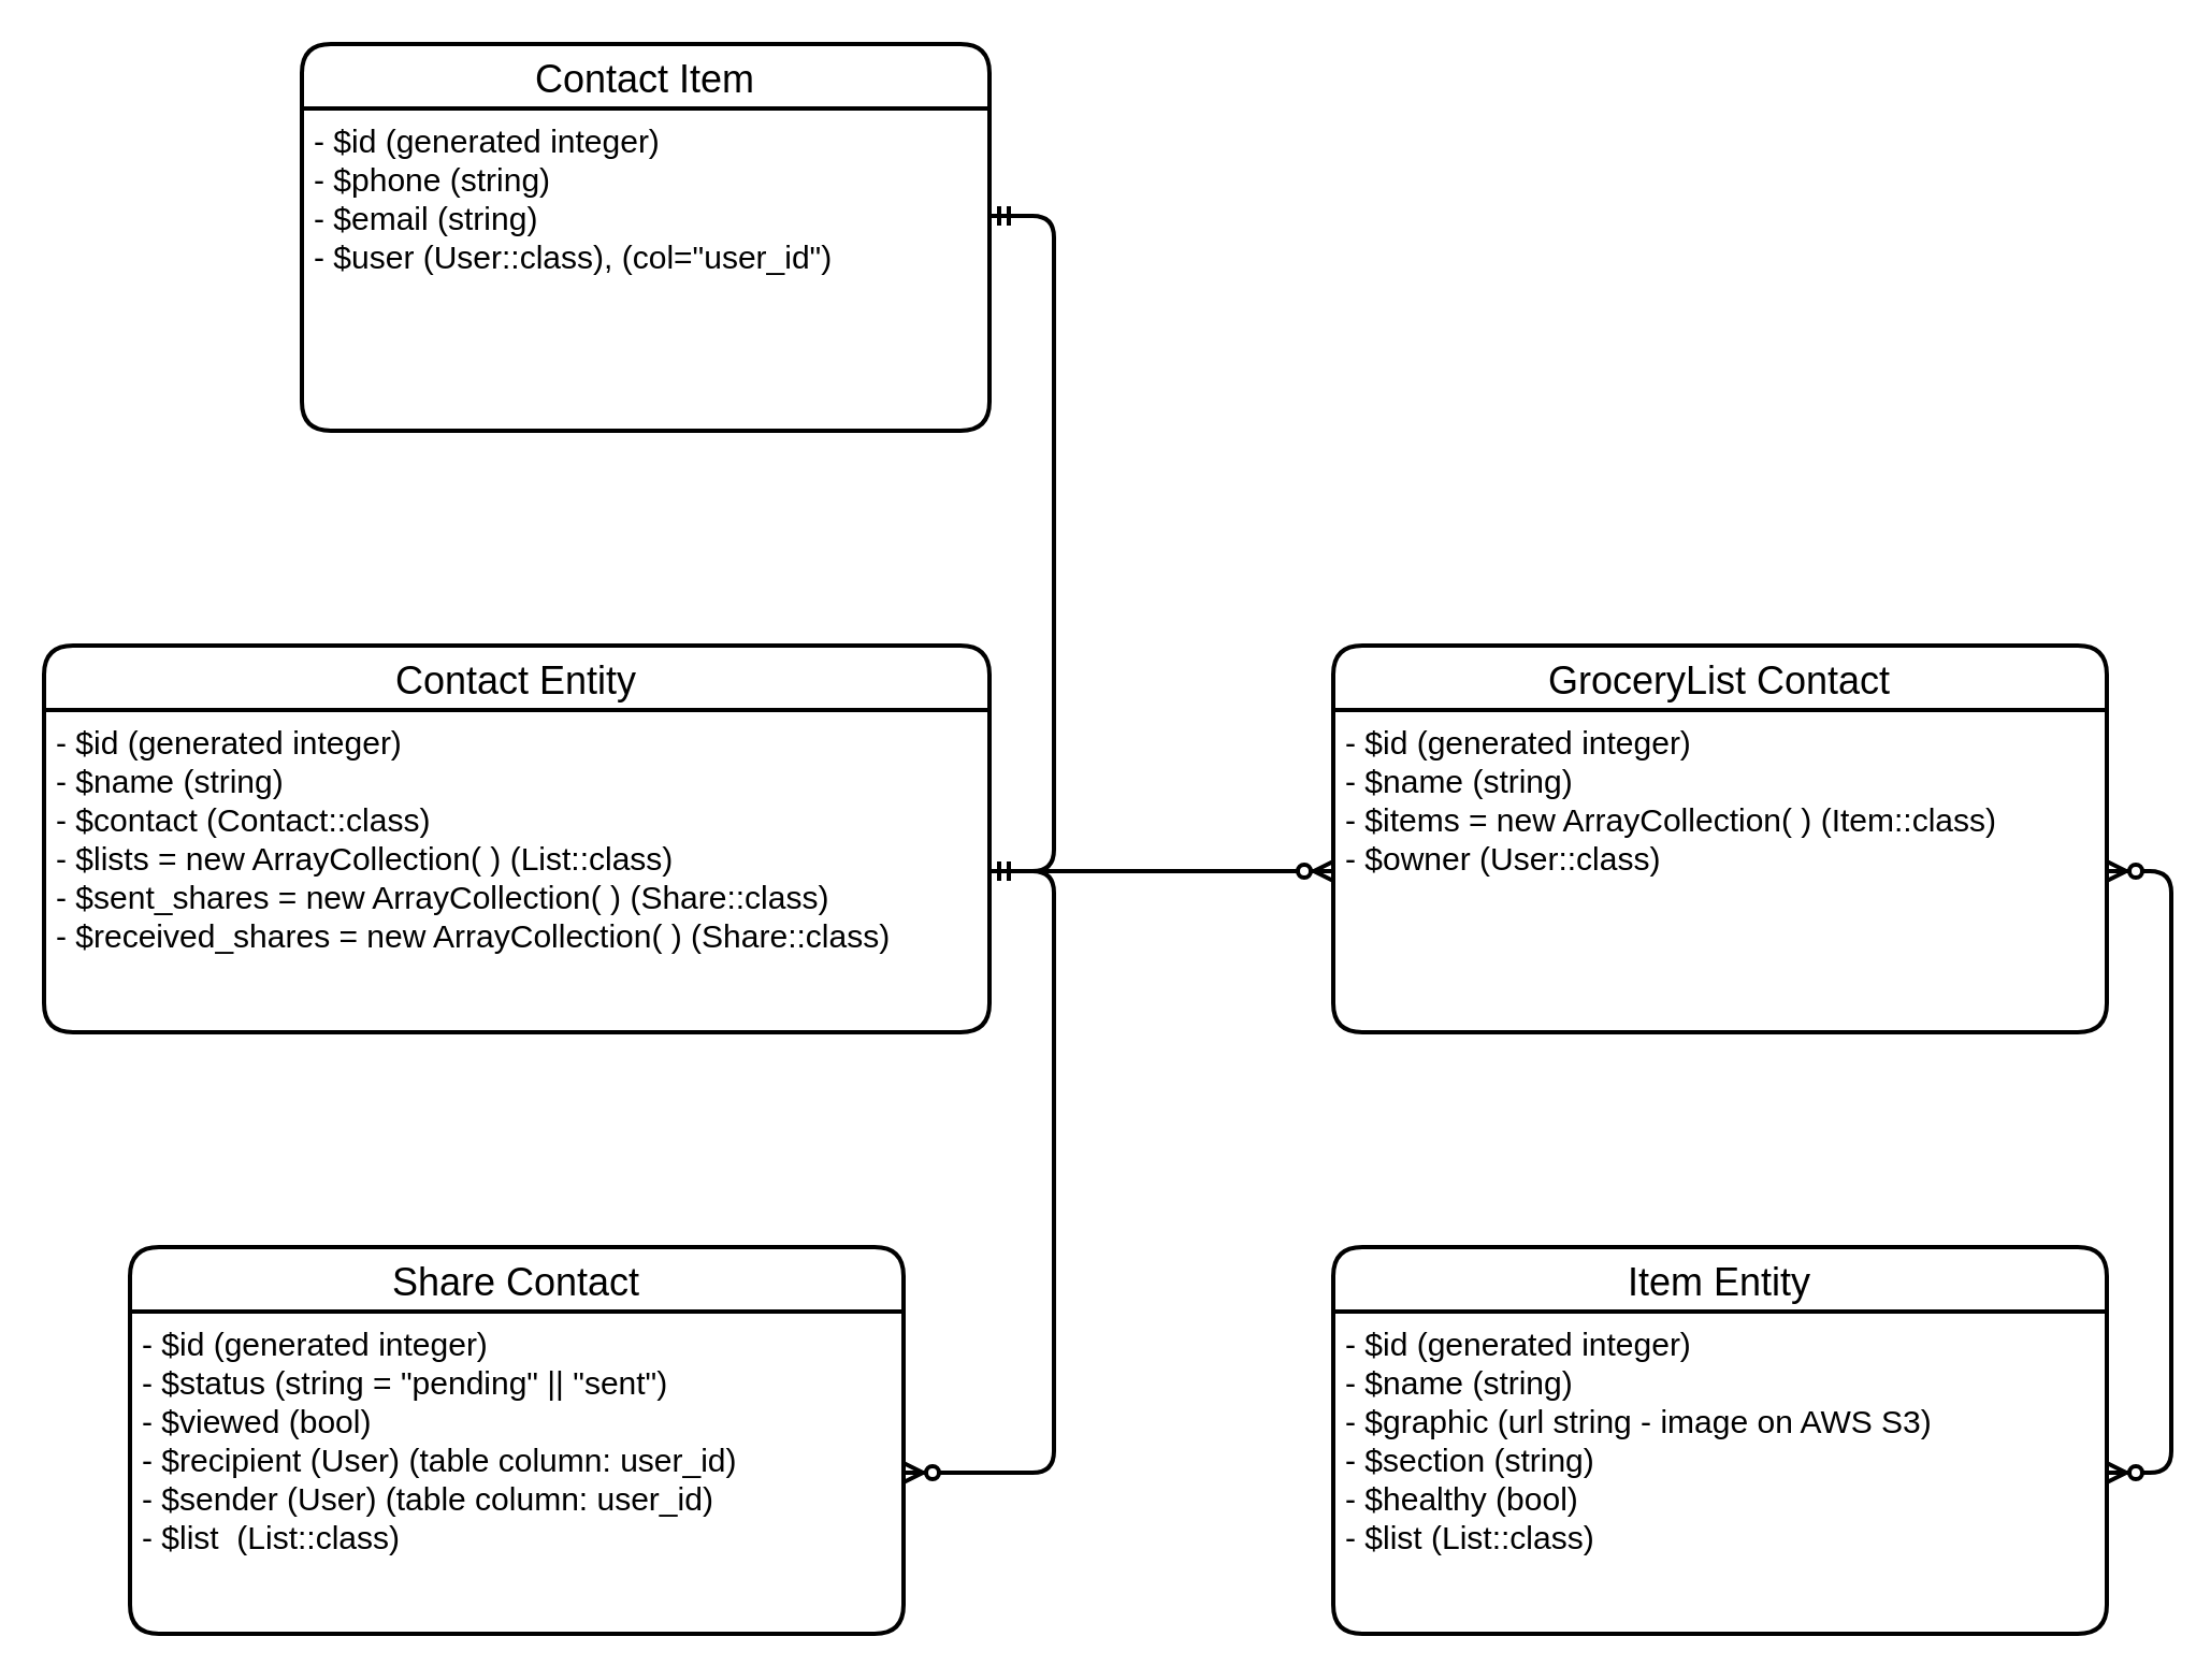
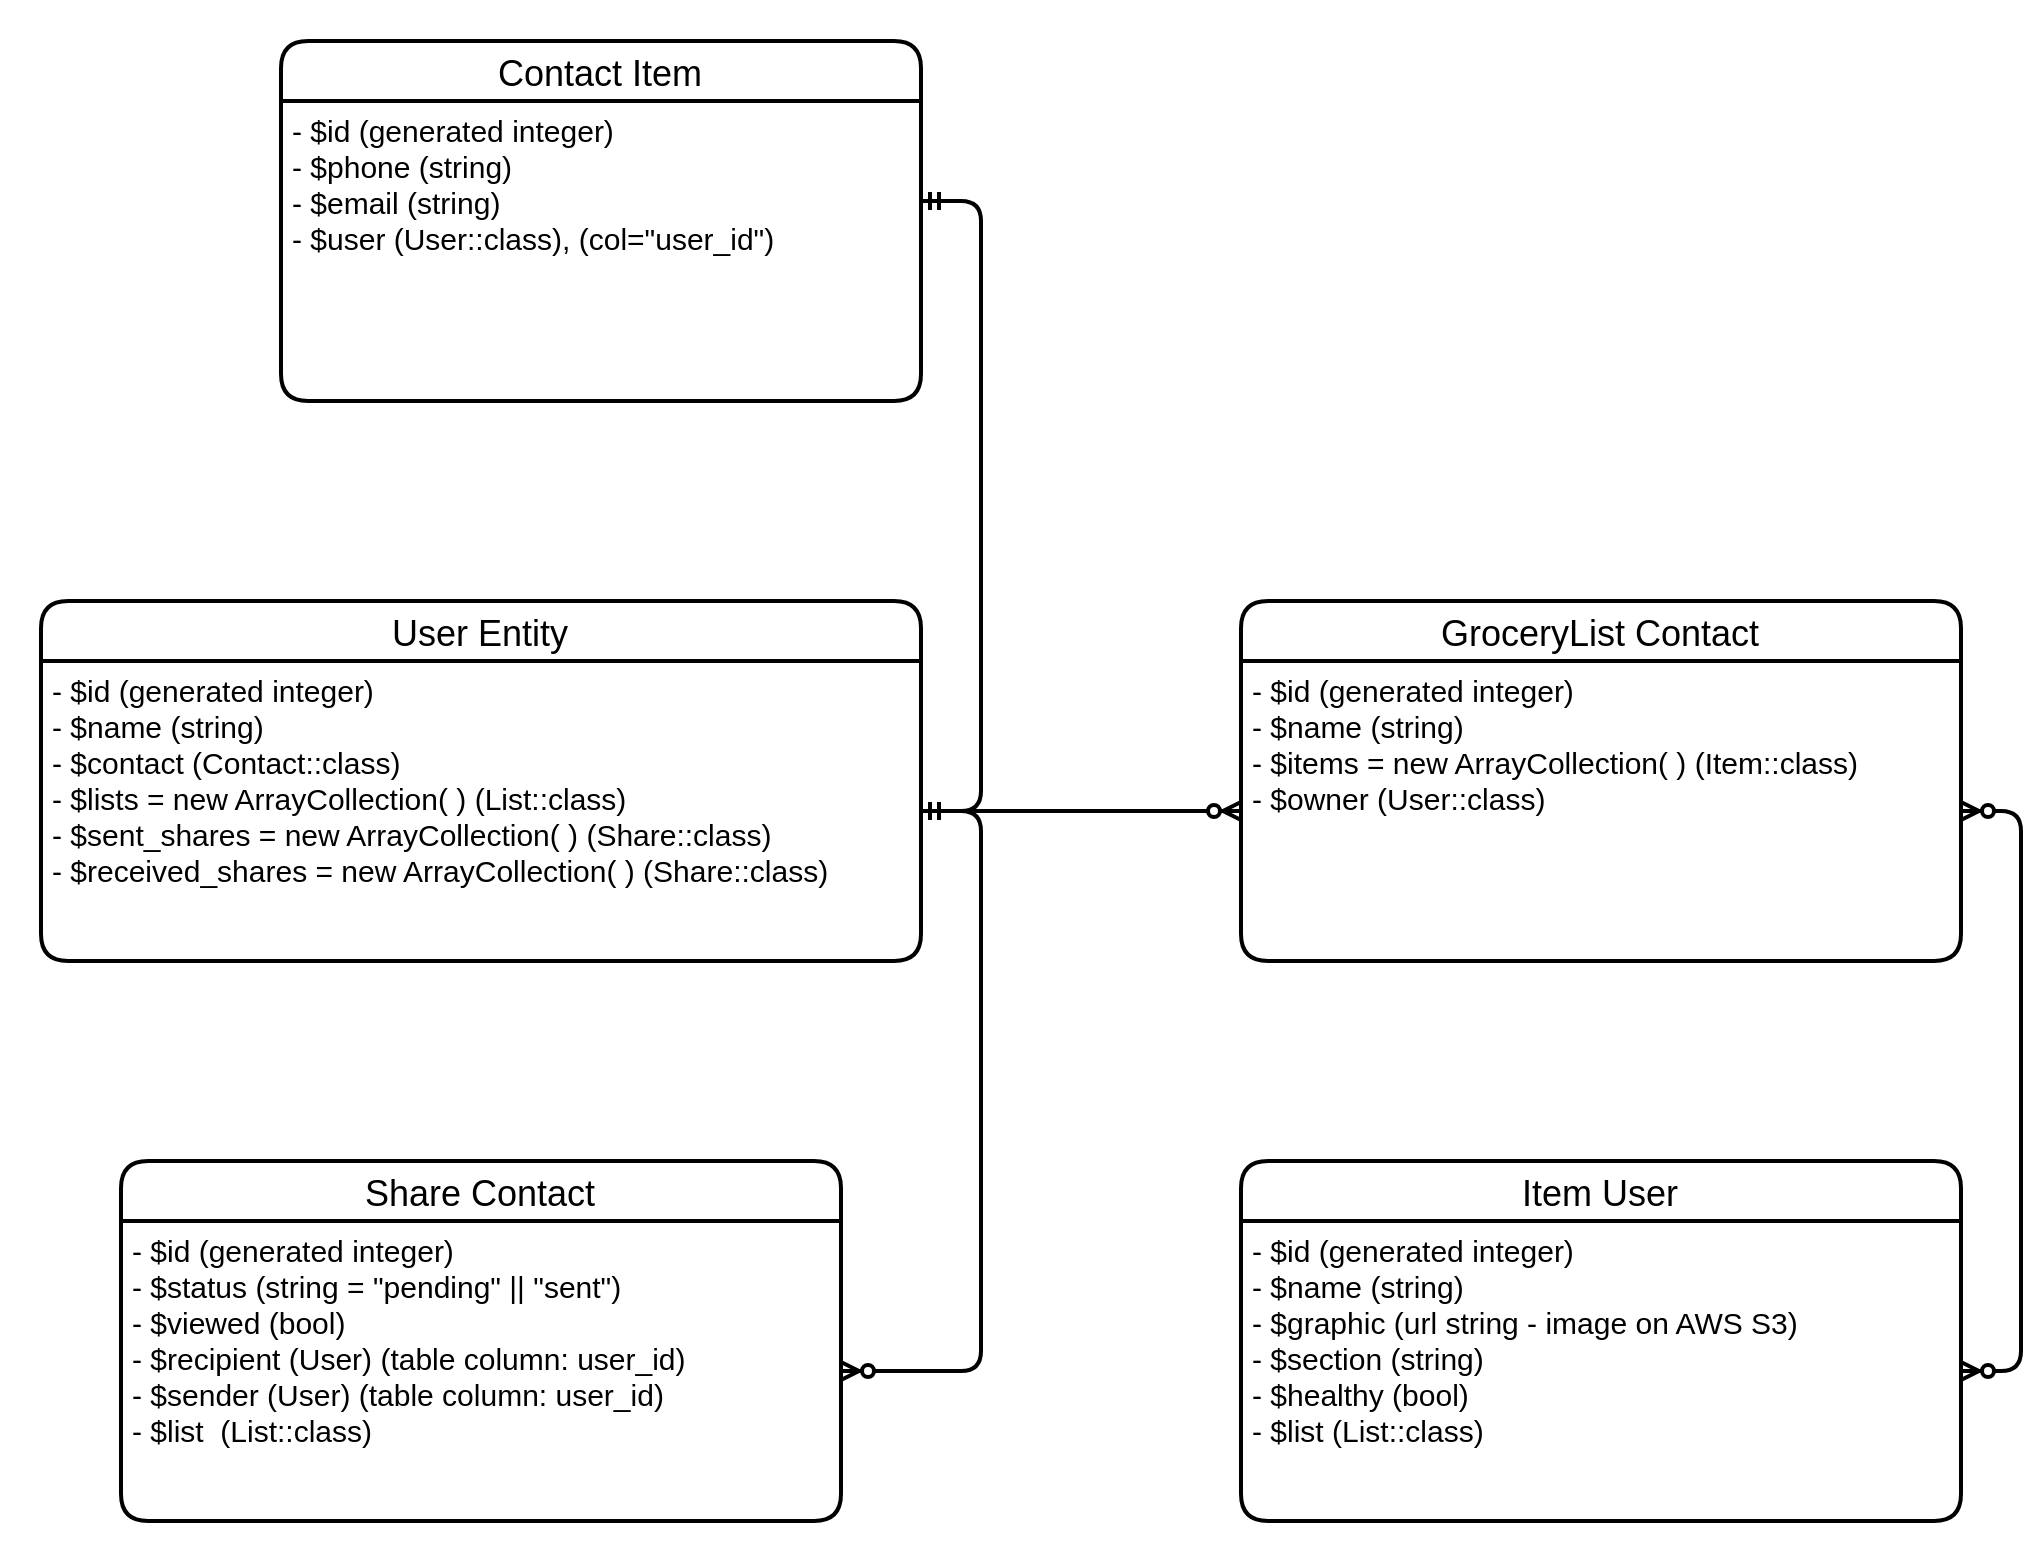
- <mxCell id="2" value="Contact Entity" style="swimlane;childLayout=stackLayout;horizontal=1;startSize=30;horizontalStack=0;rounded=1;fontSize=18;fontStyle=0;strokeWidth=2;resizeParent=0;resizeLast=1;shadow=0;dashed=0;align=center;" parent="1" vertex="1"><mxGeometry y="300" width="440" height="180" as="geometry" x="20" /></mxCell>
+ <mxCell id="2" value="User Entity" style="swimlane;childLayout=stackLayout;horizontal=1;startSize=30;horizontalStack=0;rounded=1;fontSize=18;fontStyle=0;strokeWidth=2;resizeParent=0;resizeLast=1;shadow=0;dashed=0;align=center;" parent="1" vertex="1"><mxGeometry y="300" width="440" height="180" as="geometry" x="20" /></mxCell>
- <mxCell id="7" value="Item Entity" style="swimlane;childLayout=stackLayout;horizontal=1;startSize=30;horizontalStack=0;rounded=1;fontSize=18;fontStyle=0;strokeWidth=2;resizeParent=0;resizeLast=1;shadow=0;dashed=0;align=center;" parent="1" vertex="1"><mxGeometry x="620" y="580" width="360" height="180" as="geometry" /></mxCell>
+ <mxCell id="7" value="Item User" style="swimlane;childLayout=stackLayout;horizontal=1;startSize=30;horizontalStack=0;rounded=1;fontSize=18;fontStyle=0;strokeWidth=2;resizeParent=0;resizeLast=1;shadow=0;dashed=0;align=center;" parent="1" vertex="1"><mxGeometry x="620" y="580" width="360" height="180" as="geometry" /></mxCell>
